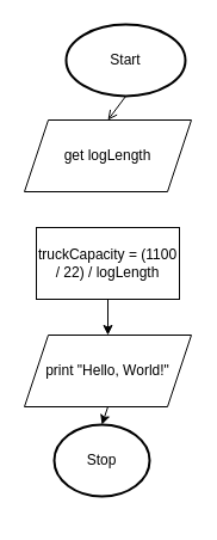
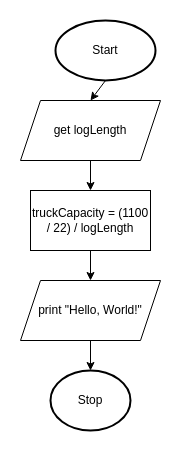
- <mxCell id="2" style="edgeStyle=none;html=1;exitX=0.5;exitY=1;exitDx=0;exitDy=0;exitPerimeter=0;entryX=0.5;entryY=0;entryDx=0;entryDy=0;endArrow=open;" edge="1" parent="1" source="3" target="8"><mxGeometry relative="1" as="geometry" /></mxCell>
+ <mxCell id="2" style="edgeStyle=none;html=1;exitX=0.5;exitY=1;exitDx=0;exitDy=0;exitPerimeter=0;entryX=0.5;entryY=0;entryDx=0;entryDy=0;" edge="1" parent="1" source="3" target="8"><mxGeometry relative="1" as="geometry" /></mxCell>
+ <mxCell id="7" style="edgeStyle=none;html=1;exitX=0.5;exitY=1;exitDx=0;exitDy=0;entryX=0.5;entryY=0;entryDx=0;entryDy=0;" edge="1" parent="1" source="8" target="10"><mxGeometry relative="1" as="geometry" /></mxCell>
- <mxCell id="4" value="Stop" style="strokeWidth=2;html=1;shape=mxgraph.flowchart.start_1;whiteSpace=wrap;" parent="1" vertex="1"><mxGeometry x="45" y="355" width="80" height="60" as="geometry" /></mxCell>
+ <mxCell id="4" value="Stop" style="strokeWidth=2;html=1;shape=mxgraph.flowchart.start_1;whiteSpace=wrap;" parent="1" vertex="1"><mxGeometry x="50" y="370" width="80" height="60" as="geometry" /></mxCell>
